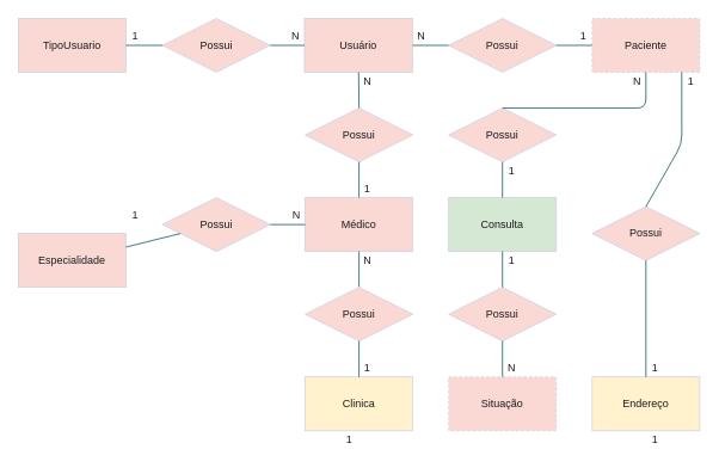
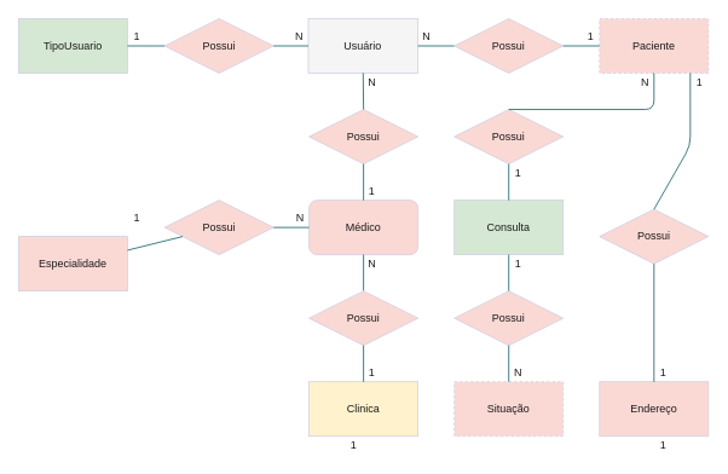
- <mxCell id="2" value="TipoUsuario" style="rounded=0;whiteSpace=wrap;html=1;fillColor=#FAD9D5;strokeColor=#D0CEE2;fontColor=#1A1A1A;" vertex="1" parent="1"><mxGeometry x="20" y="20" width="120" height="60" as="geometry" /></mxCell>
+ <mxCell id="2" value="TipoUsuario" style="rounded=0;whiteSpace=wrap;html=1;fillColor=#d5e8d4;strokeColor=#D0CEE2;fontColor=#1A1A1A;" vertex="1" parent="1"><mxGeometry x="20" y="20" width="120" height="60" as="geometry" /></mxCell>
- <mxCell id="7" value="Usuário" style="rounded=0;whiteSpace=wrap;html=1;fillColor=#FAD9D5;strokeColor=#D0CEE2;fontColor=#1A1A1A;" vertex="1" parent="1"><mxGeometry x="339.16" y="20" width="120.84" height="60" as="geometry" /></mxCell>
+ <mxCell id="7" value="Usuário" style="rounded=0;whiteSpace=wrap;html=1;fillColor=#f5f5f5;strokeColor=#D0CEE2;fontColor=#1A1A1A;" vertex="1" parent="1"><mxGeometry x="339.16" y="20" width="120.84" height="60" as="geometry" /></mxCell>
- <mxCell id="9" value="Médico" style="rounded=0;whiteSpace=wrap;html=1;fillColor=#FAD9D5;strokeColor=#D0CEE2;fontColor=#1A1A1A;" vertex="1" parent="1"><mxGeometry x="340" y="220" width="120" height="60" as="geometry" /></mxCell>
+ <mxCell id="9" value="Médico" style="whiteSpace=wrap;html=1;fillColor=#FAD9D5;strokeColor=#D0CEE2;fontColor=#1A1A1A;rounded=1;" vertex="1" parent="1"><mxGeometry x="340" y="220" width="120" height="60" as="geometry" /></mxCell>
- <mxCell id="46" value="Endereço" style="rounded=0;whiteSpace=wrap;html=1;sketch=0;fontColor=#1A1A1A;strokeColor=#D0CEE2;fillColor=#fff2cc;" vertex="1" parent="1"><mxGeometry x="660" y="420" width="120" height="60" as="geometry" /></mxCell>
+ <mxCell id="46" value="Endereço" style="rounded=0;whiteSpace=wrap;html=1;sketch=0;fontColor=#1A1A1A;strokeColor=#D0CEE2;fillColor=#FAD9D5;" vertex="1" parent="1"><mxGeometry x="660" y="420" width="120" height="60" as="geometry" /></mxCell>
